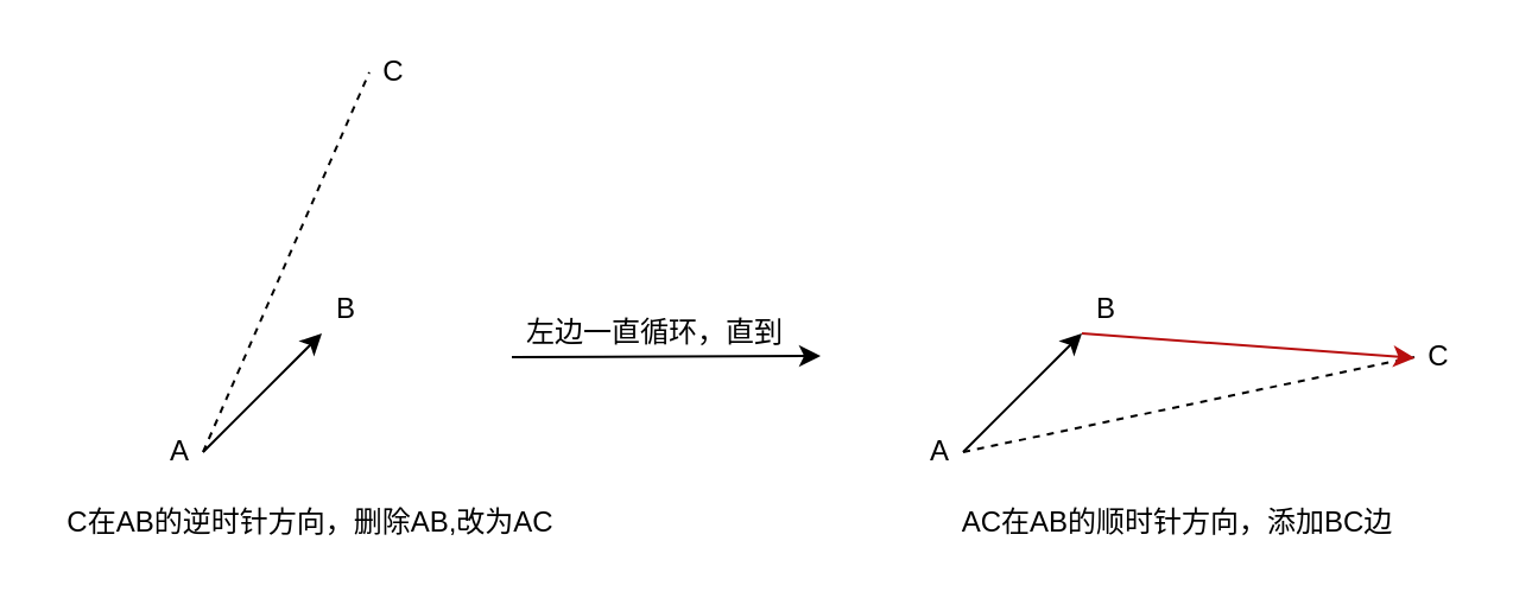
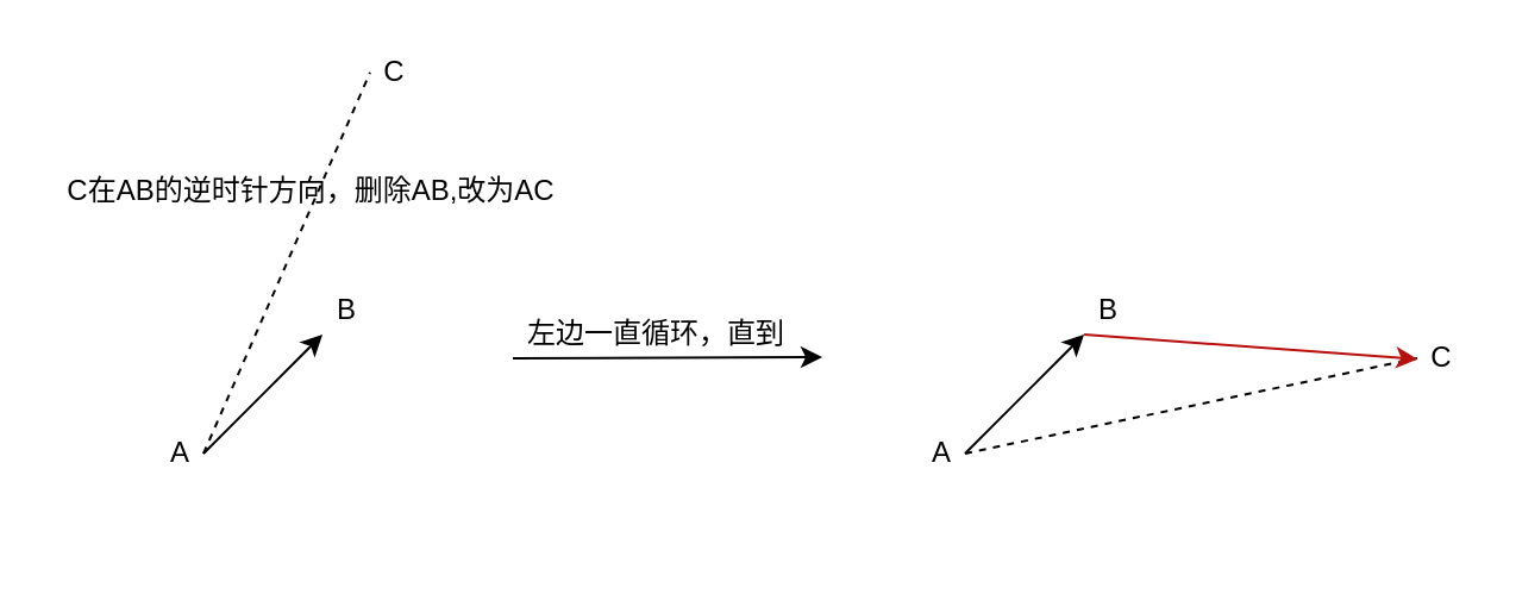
- <mxCell id="7" value="C在AB的逆时针方向，删除AB,改为AC" style="text;html=1;align=center;verticalAlign=middle;resizable=0;points=[];autosize=1;strokeColor=none;fillColor=none;" parent="1" vertex="1"><mxGeometry x="20" y="210" width="220" height="20" as="geometry" /></mxCell>
+ <mxCell id="7" value="C在AB的逆时针方向，删除AB,改为AC" style="text;html=1;align=center;verticalAlign=middle;resizable=0;points=[];autosize=1;strokeColor=none;fillColor=none;" parent="1" vertex="1"><mxGeometry x="20" y="70" width="220" height="20" as="geometry" /></mxCell>
- <mxCell id="13" value="AC在AB的顺时针方向，添加BC边" style="text;html=1;align=center;verticalAlign=middle;resizable=0;points=[];autosize=1;strokeColor=none;fillColor=none;" parent="1" vertex="1"><mxGeometry x="395" y="210" width="200" height="20" as="geometry" /></mxCell>
